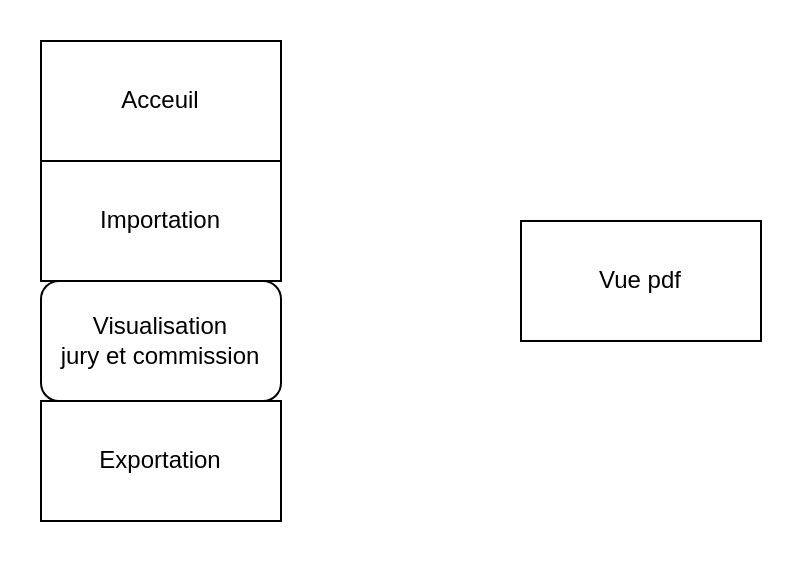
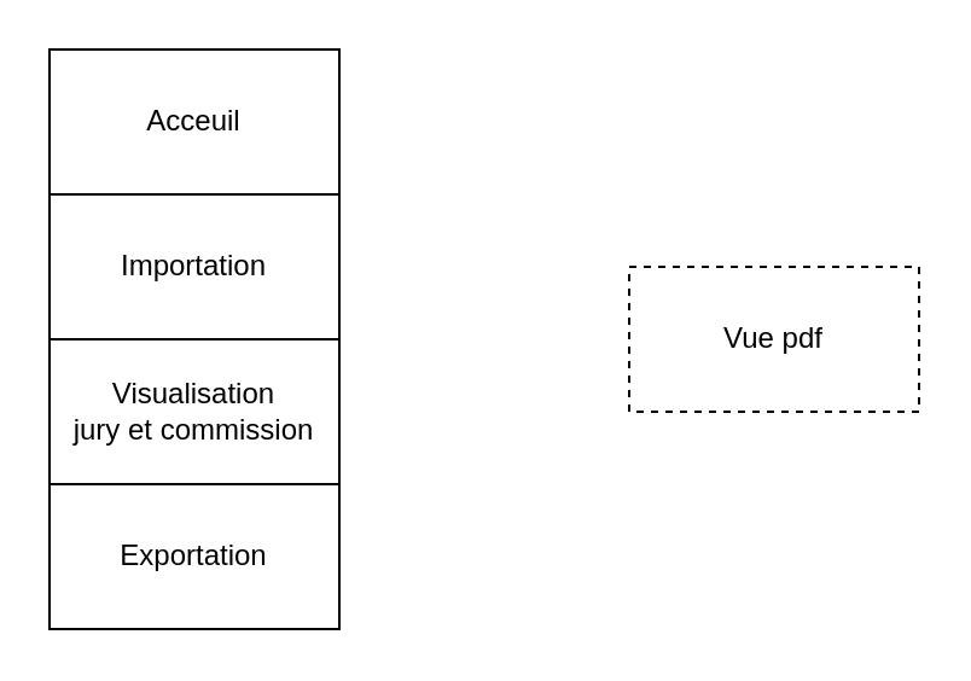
- <mxCell id="6" value="Vue pdf" style="rounded=0;whiteSpace=wrap;html=1;" vertex="1" parent="1"><mxGeometry x="260" y="110" width="120" height="60" as="geometry" /></mxCell>
+ <mxCell id="6" value="Vue pdf" style="rounded=0;whiteSpace=wrap;html=1;dashed=1;" vertex="1" parent="1"><mxGeometry x="260" y="110" width="120" height="60" as="geometry" /></mxCell>
- <mxCell id="4" value="Visualisation&lt;div&gt;jury et commission&lt;/div&gt;" style="whiteSpace=wrap;html=1;rounded=1;" vertex="1" parent="1"><mxGeometry x="20" y="140" width="120" height="60" as="geometry" /></mxCell>
+ <mxCell id="4" value="Visualisation&lt;div&gt;jury et commission&lt;/div&gt;" style="rounded=0;whiteSpace=wrap;html=1;" vertex="1" parent="1"><mxGeometry x="20" y="140" width="120" height="60" as="geometry" /></mxCell>
